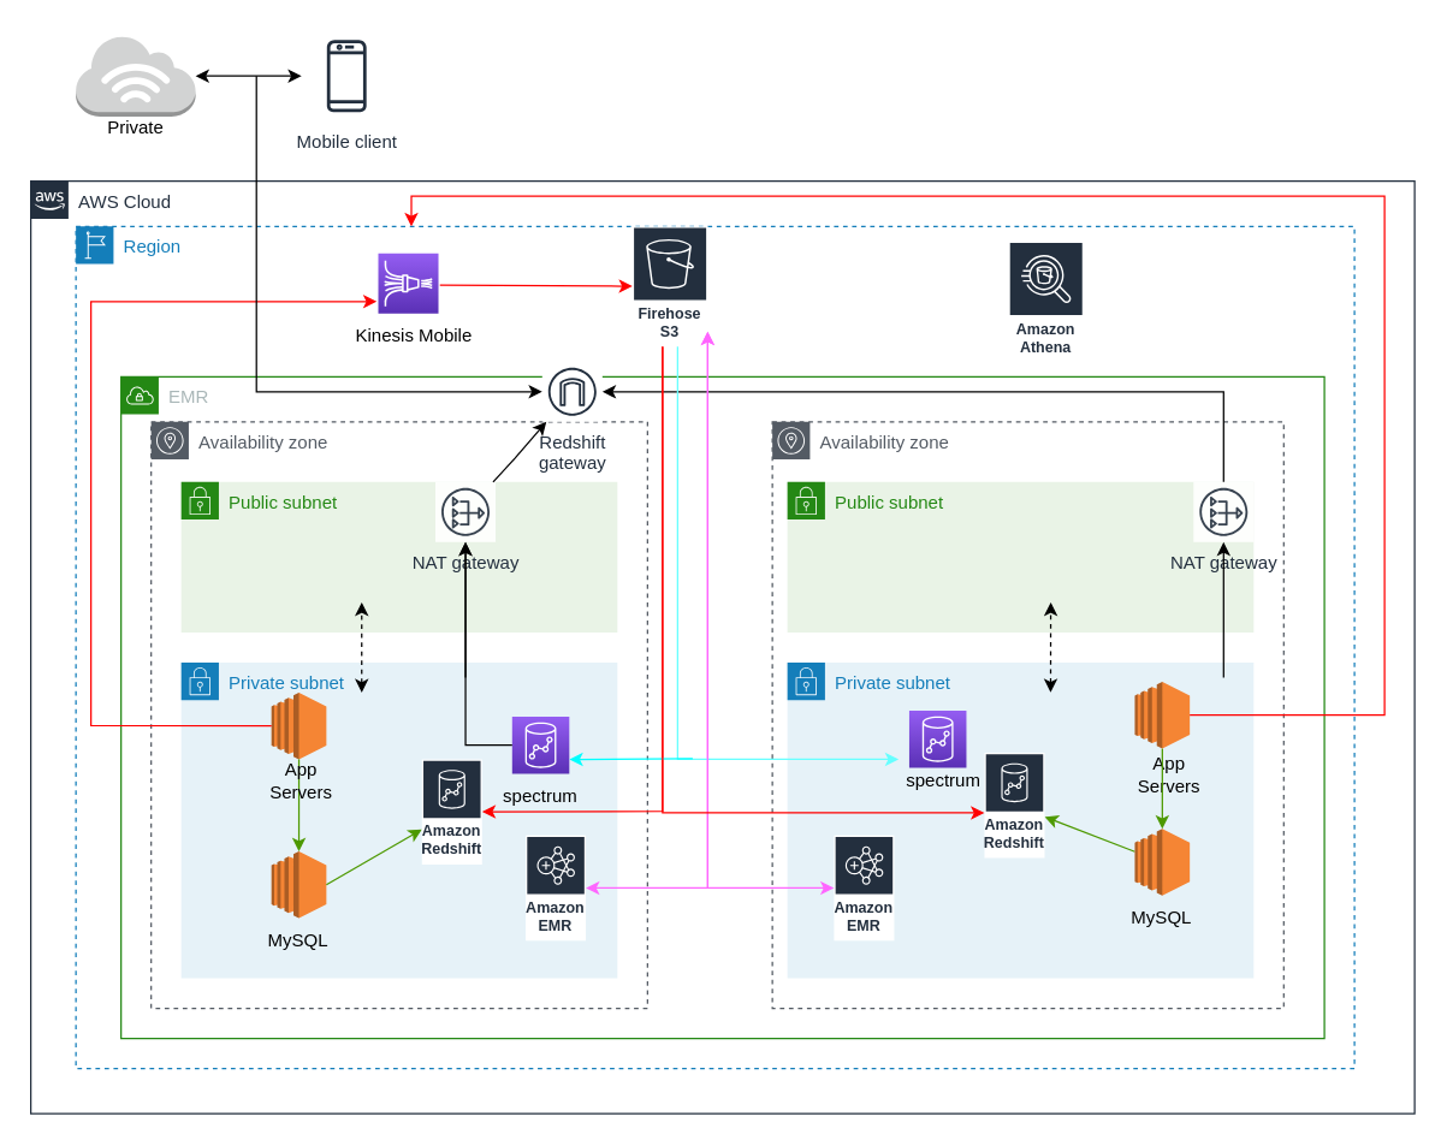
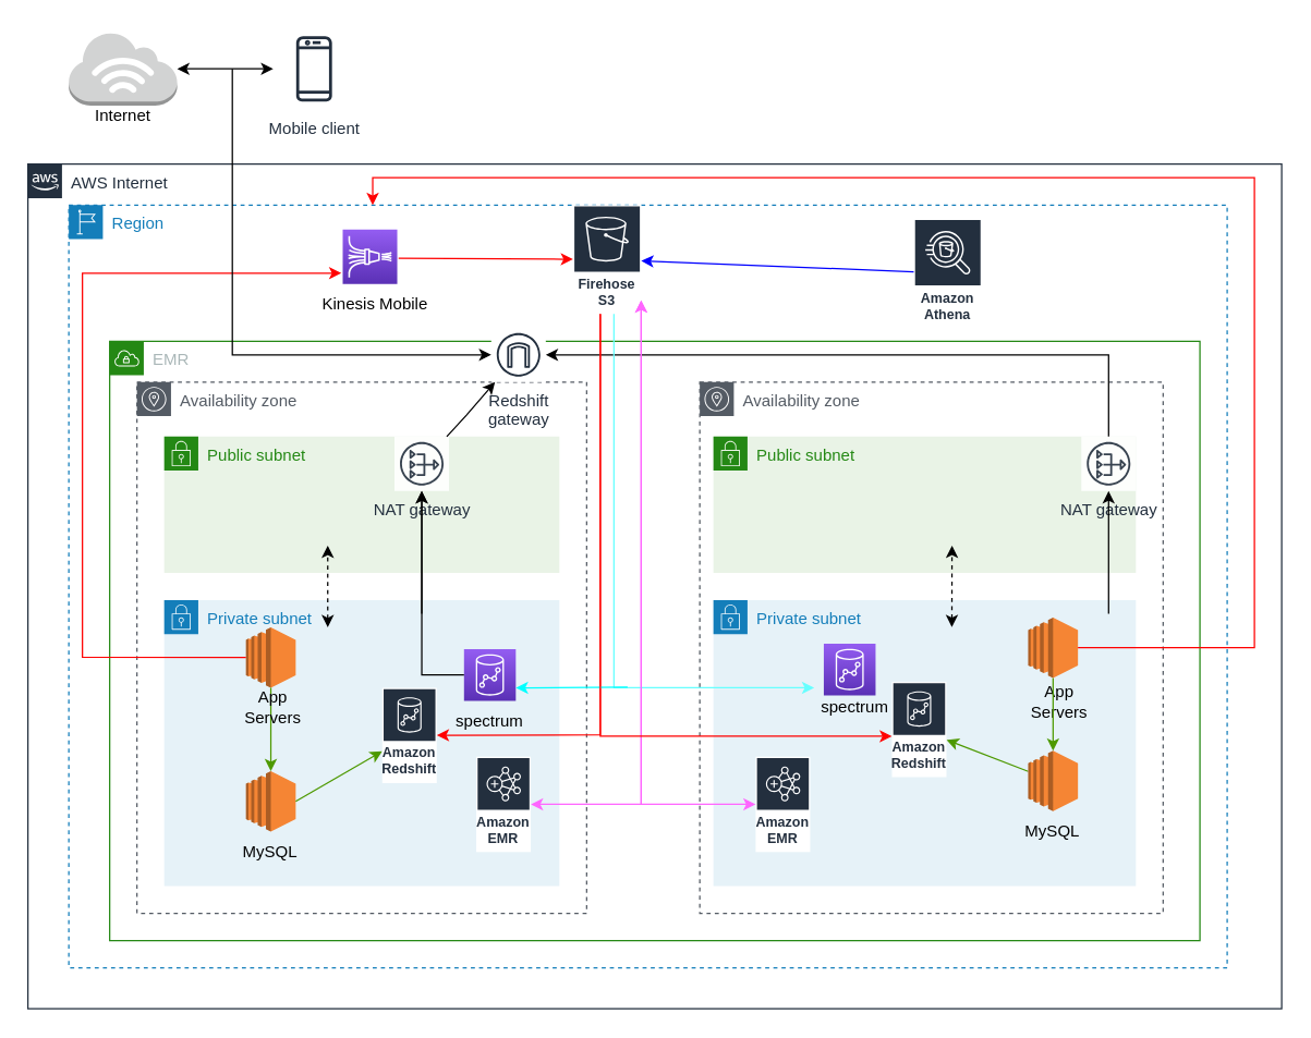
- <mxCell id="48" value="Private" style="text;html=1;strokeColor=none;fillColor=none;align=center;verticalAlign=middle;whiteSpace=wrap;rounded=0;opacity=70;" parent="1" vertex="1"><mxGeometry x="59.75" y="70" width="60" height="30" as="geometry" /></mxCell>
+ <mxCell id="48" value="Internet" style="text;html=1;strokeColor=none;fillColor=none;align=center;verticalAlign=middle;whiteSpace=wrap;rounded=0;opacity=70;" parent="1" vertex="1"><mxGeometry x="59.75" y="70" width="60" height="30" as="geometry" /></mxCell>
- <mxCell id="2" value="AWS Cloud" style="points=[[0,0],[0.25,0],[0.5,0],[0.75,0],[1,0],[1,0.25],[1,0.5],[1,0.75],[1,1],[0.75,1],[0.5,1],[0.25,1],[0,1],[0,0.75],[0,0.5],[0,0.25]];outlineConnect=0;gradientColor=none;html=1;whiteSpace=wrap;fontSize=12;fontStyle=0;container=1;pointerEvents=0;collapsible=0;recursiveResize=0;shape=mxgraph.aws4.group;grIcon=mxgraph.aws4.group_aws_cloud_alt;strokeColor=#232F3E;fillColor=none;verticalAlign=top;align=left;spacingLeft=30;fontColor=#232F3E;dashed=0;" parent="1" vertex="1"><mxGeometry x="20" y="120" width="920" height="620" as="geometry" /></mxCell>
+ <mxCell id="2" value="AWS Internet" style="points=[[0,0],[0.25,0],[0.5,0],[0.75,0],[1,0],[1,0.25],[1,0.5],[1,0.75],[1,1],[0.75,1],[0.5,1],[0.25,1],[0,1],[0,0.75],[0,0.5],[0,0.25]];outlineConnect=0;gradientColor=none;html=1;whiteSpace=wrap;fontSize=12;fontStyle=0;container=1;pointerEvents=0;collapsible=0;recursiveResize=0;shape=mxgraph.aws4.group;grIcon=mxgraph.aws4.group_aws_cloud_alt;strokeColor=#232F3E;fillColor=none;verticalAlign=top;align=left;spacingLeft=30;fontColor=#232F3E;dashed=0;" parent="1" vertex="1"><mxGeometry x="20" y="120" width="920" height="620" as="geometry" /></mxCell>
+ <mxCell id="6" value="" style="endArrow=classic;html=1;rounded=0;strokeColor=#0000FF;" parent="3" source="5" target="4" edge="1"><mxGeometry width="50" height="50" relative="1" as="geometry"><mxPoint x="360" y="310" as="sourcePoint" /><mxPoint x="410" y="260" as="targetPoint" /></mxGeometry></mxCell>
